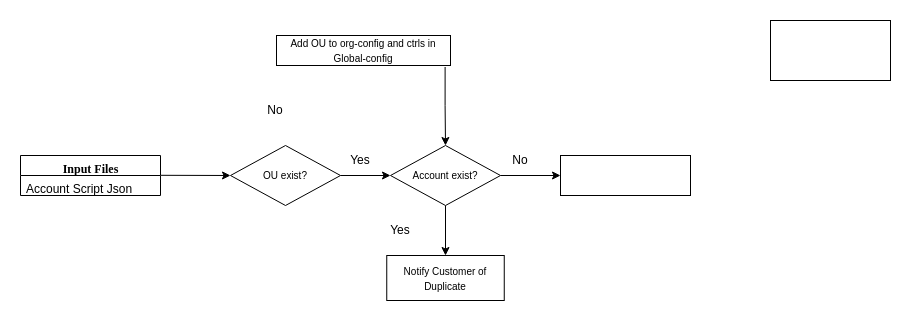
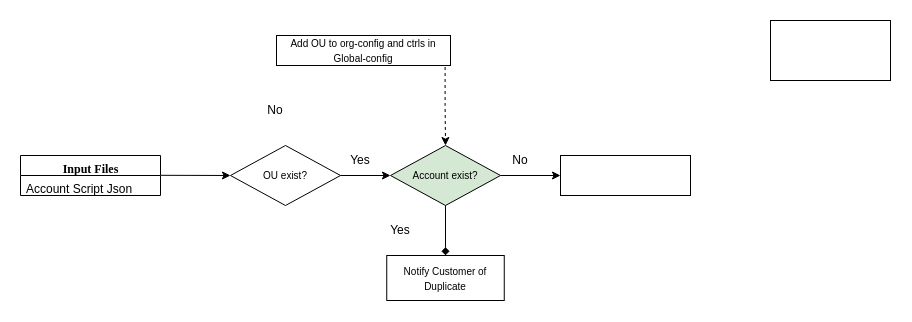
- <mxCell id="15" style="edgeStyle=orthogonalEdgeStyle;rounded=0;orthogonalLoop=1;jettySize=auto;html=1;exitX=0.969;exitY=1.05;exitDx=0;exitDy=0;entryX=0.5;entryY=0;entryDx=0;entryDy=0;exitPerimeter=0;" edge="1" parent="1" source="7" target="14"><mxGeometry relative="1" as="geometry" /></mxCell>
+ <mxCell id="15" style="edgeStyle=orthogonalEdgeStyle;rounded=0;orthogonalLoop=1;jettySize=auto;html=1;exitX=0.969;exitY=1.05;exitDx=0;exitDy=0;entryX=0.5;entryY=0;entryDx=0;entryDy=0;exitPerimeter=0;dashed=1;" edge="1" parent="1" source="7" target="14"><mxGeometry relative="1" as="geometry" /></mxCell>
- <mxCell id="14" value="&lt;font style=&quot;font-size: 10px;&quot;&gt;Account exist?&lt;/font&gt;" style="rhombus;whiteSpace=wrap;html=1;" vertex="1" parent="1"><mxGeometry x="390" y="145" width="110" height="60" as="geometry" /></mxCell>
+ <mxCell id="14" value="&lt;font style=&quot;font-size: 10px;&quot;&gt;Account exist?&lt;/font&gt;" style="rhombus;whiteSpace=wrap;html=1;fillColor=#d5e8d4;" vertex="1" parent="1"><mxGeometry x="390" y="145" width="110" height="60" as="geometry" /></mxCell>
- <mxCell id="12" style="edgeStyle=orthogonalEdgeStyle;rounded=0;orthogonalLoop=1;jettySize=auto;html=1;exitX=0.5;exitY=1;exitDx=0;exitDy=0;entryX=0.5;entryY=0;entryDx=0;entryDy=0;" edge="1" parent="1" source="14" target="8"><mxGeometry relative="1" as="geometry" /></mxCell>
+ <mxCell id="12" style="edgeStyle=orthogonalEdgeStyle;rounded=0;orthogonalLoop=1;jettySize=auto;html=1;exitX=0.5;exitY=1;exitDx=0;exitDy=0;entryX=0.5;entryY=0;entryDx=0;entryDy=0;endArrow=diamond;" edge="1" parent="1" source="14" target="8"><mxGeometry relative="1" as="geometry" /></mxCell>
